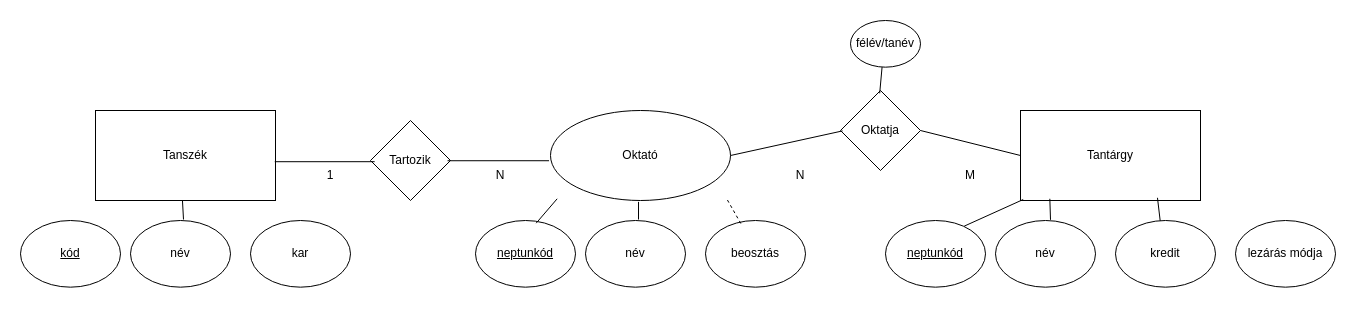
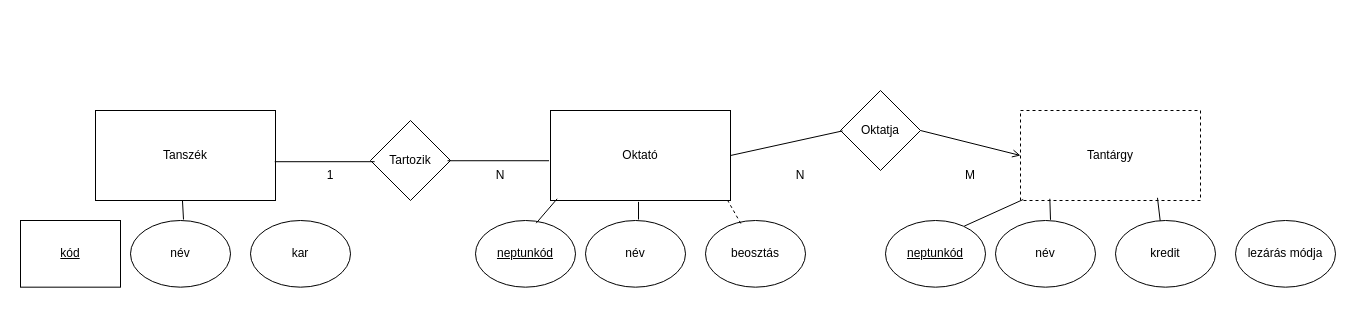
- <mxCell id="32" value="félév/tanév" style="ellipse;whiteSpace=wrap;html=1;" vertex="1" parent="1"><mxGeometry x="850" y="20" width="70" height="46.67" as="geometry" /></mxCell>
- <mxCell id="33" value="" style="endArrow=none;html=1;rounded=0;exitX=0.49;exitY=0.035;exitDx=0;exitDy=0;exitPerimeter=0;entryX=0.451;entryY=0.999;entryDx=0;entryDy=0;entryPerimeter=0;" edge="1" parent="1" source="23" target="32"><mxGeometry width="50" height="50" relative="1" as="geometry"><mxPoint x="880" y="115" as="sourcePoint" /><mxPoint x="930" y="65" as="targetPoint" /></mxGeometry></mxCell>
- <mxCell id="30" value="" style="endArrow=none;html=1;rounded=0;entryX=0;entryY=0.5;entryDx=0;entryDy=0;exitX=1;exitY=0.5;exitDx=0;exitDy=0;" edge="1" parent="1" source="23" target="4"><mxGeometry width="50" height="50" relative="1" as="geometry"><mxPoint x="920" y="154.76" as="sourcePoint" /><mxPoint x="1012" y="154.76" as="targetPoint" /></mxGeometry></mxCell>
+ <mxCell id="30" value="" style="endArrow=open;html=1;rounded=0;entryX=0;entryY=0.5;entryDx=0;entryDy=0;exitX=1;exitY=0.5;exitDx=0;exitDy=0;" edge="1" parent="1" source="23" target="4"><mxGeometry width="50" height="50" relative="1" as="geometry"><mxPoint x="920" y="154.76" as="sourcePoint" /><mxPoint x="1012" y="154.76" as="targetPoint" /></mxGeometry></mxCell>
- <mxCell id="3" value="Oktató" style="ellipse;whiteSpace=wrap;html=1;" vertex="1" parent="1"><mxGeometry x="550" y="110" width="180" height="90" as="geometry" /></mxCell>
+ <mxCell id="3" value="Oktató" style="rounded=0;whiteSpace=wrap;html=1;" vertex="1" parent="1"><mxGeometry x="550" y="110" width="180" height="90" as="geometry" /></mxCell>
- <mxCell id="4" value="Tantárgy" style="rounded=0;whiteSpace=wrap;html=1;" vertex="1" parent="1"><mxGeometry x="1020" y="110" width="180" height="90" as="geometry" /></mxCell>
+ <mxCell id="4" value="Tantárgy" style="rounded=0;whiteSpace=wrap;html=1;dashed=1;" vertex="1" parent="1"><mxGeometry x="1020" y="110" width="180" height="90" as="geometry" /></mxCell>
- <mxCell id="5" value="&lt;u&gt;kód&lt;/u&gt;" style="ellipse;whiteSpace=wrap;html=1;" vertex="1" parent="1"><mxGeometry x="20" y="220" width="100" height="66.67" as="geometry" /></mxCell>
+ <mxCell id="5" value="&lt;u&gt;kód&lt;/u&gt;" style="whiteSpace=wrap;html=1;rounded=0;" vertex="1" parent="1"><mxGeometry x="20" y="220" width="100" height="66.67" as="geometry" /></mxCell>
